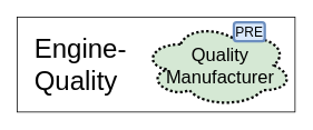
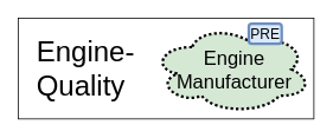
- <mxCell id="3" value="Quality Manufacturer" style="ellipse;shape=cloud;whiteSpace=wrap;html=1;fillColor=#d5e8d4;strokeWidth=3;fontSize=22;dashed=1;dashPattern=1 1;spacingTop=3;spacingLeft=6;" parent="1" vertex="1"><mxGeometry x="171" y="27.74" width="179" height="100" as="geometry" /></mxCell>
+ <mxCell id="3" value="Engine Manufacturer" style="ellipse;shape=cloud;whiteSpace=wrap;html=1;fillColor=#d5e8d4;strokeWidth=3;fontSize=22;dashed=1;dashPattern=1 1;spacingTop=3;spacingLeft=6;" parent="1" vertex="1"><mxGeometry x="171" y="27.74" width="179" height="100" as="geometry" /></mxCell>
